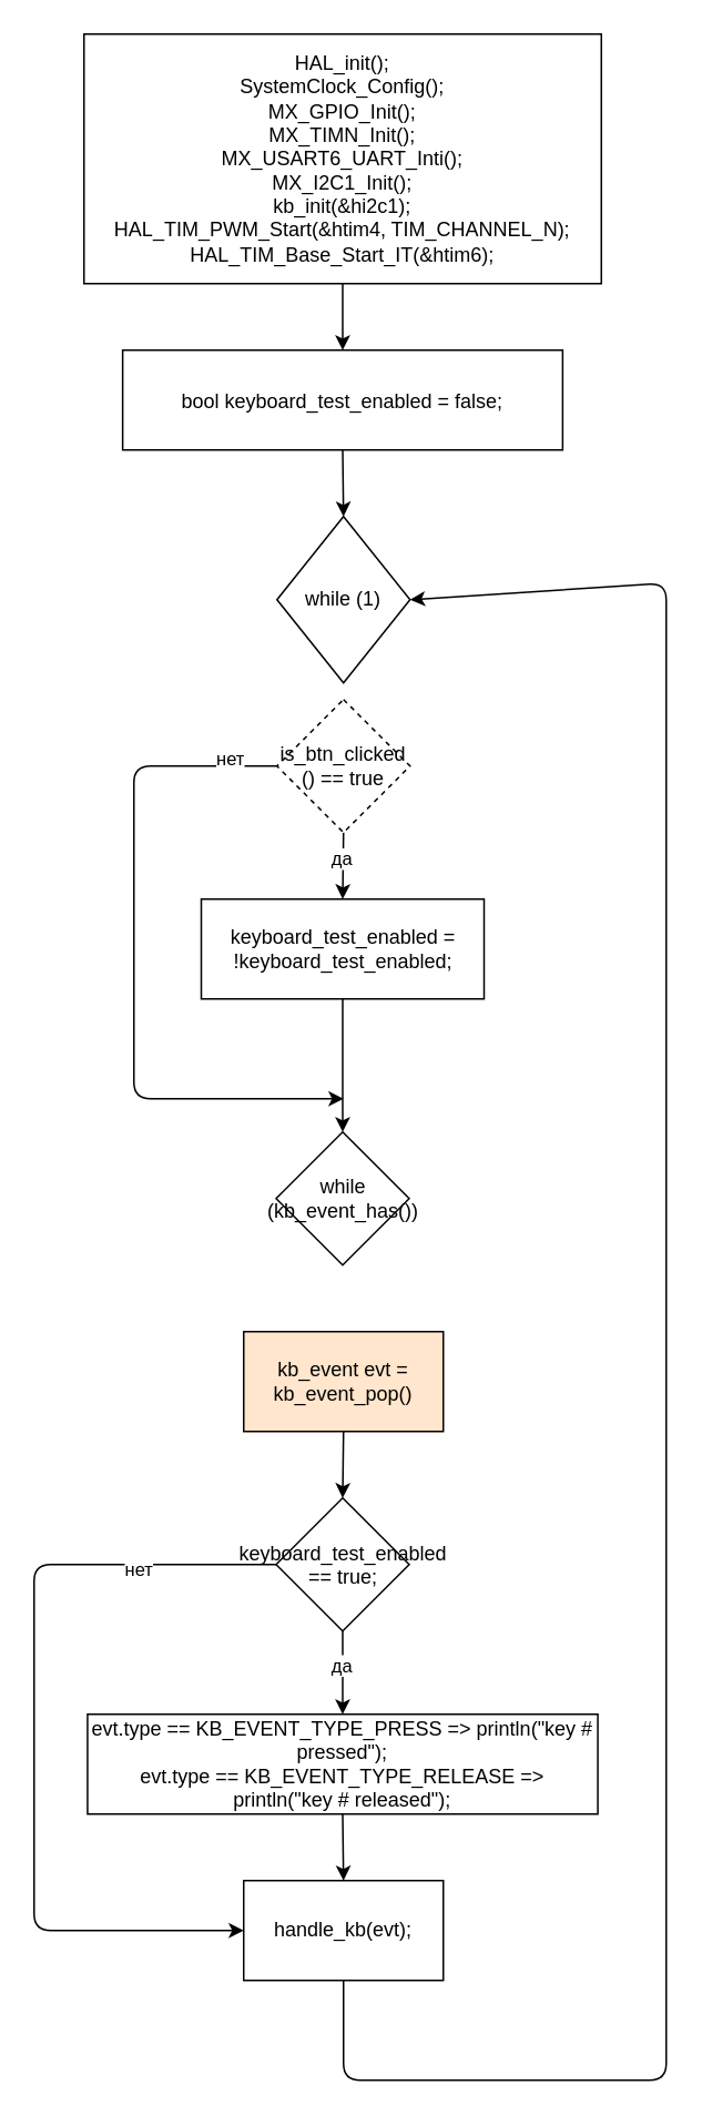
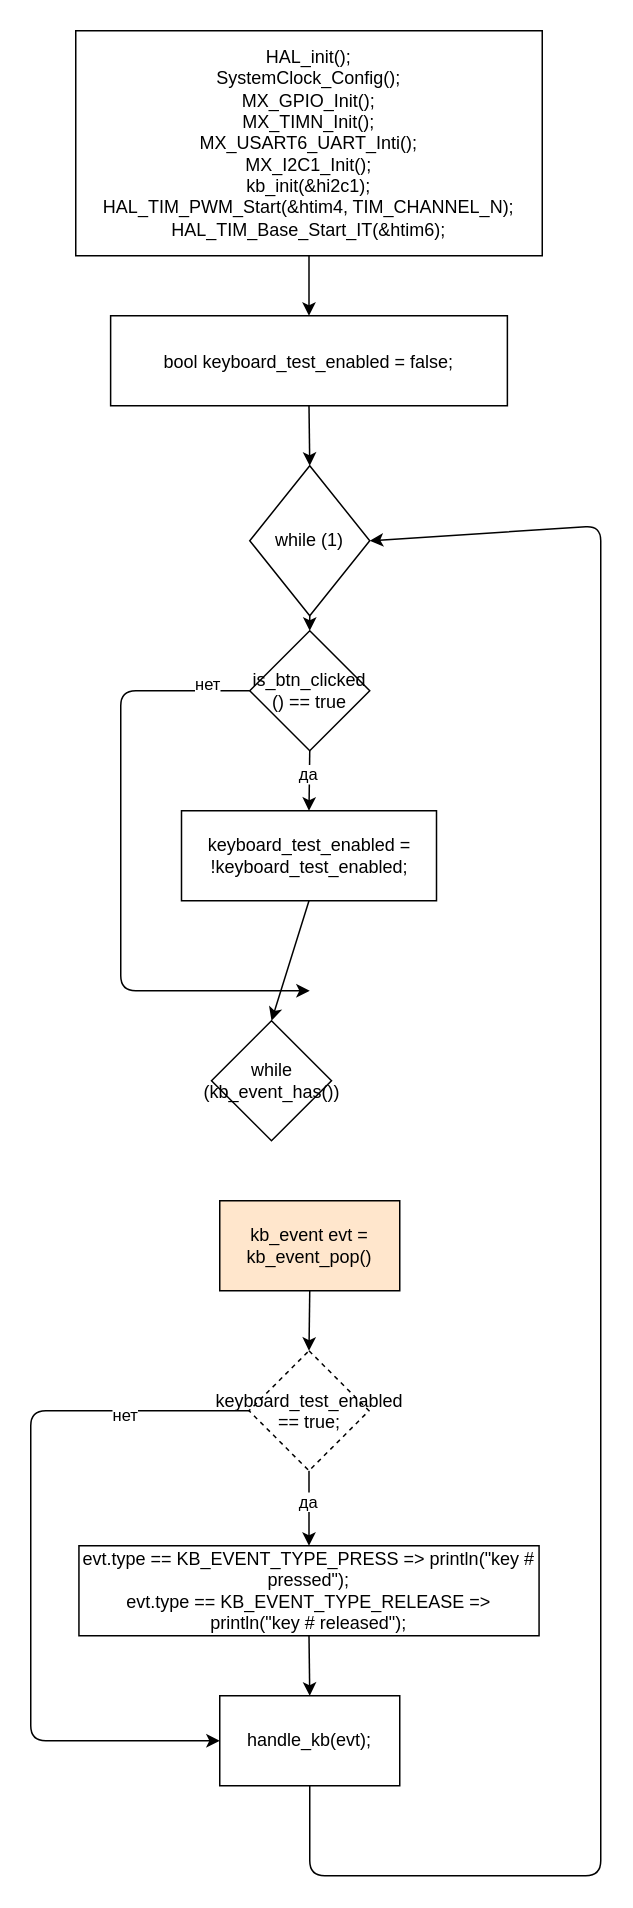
+ <mxCell id="6" style="edgeStyle=none;html=1;exitX=0.5;exitY=1;exitDx=0;exitDy=0;entryX=0.5;entryY=0;entryDx=0;entryDy=0;fontFamily=Helvetica;fontColor=#000000;" parent="1" source="7" target="12" edge="1"><mxGeometry relative="1" as="geometry" /></mxCell>
- <mxCell id="12" value="is_btn_clicked () == true" style="rhombus;whiteSpace=wrap;html=1;fontFamily=Helvetica;fontColor=#000000;dashed=1;" parent="1" vertex="1"><mxGeometry x="166" y="420" width="80" height="80" as="geometry" /></mxCell>
+ <mxCell id="12" value="is_btn_clicked () == true" style="rhombus;whiteSpace=wrap;html=1;fontFamily=Helvetica;fontColor=#000000;" parent="1" vertex="1"><mxGeometry x="166" y="420" width="80" height="80" as="geometry" /></mxCell>
- <mxCell id="15" value="&lt;span&gt;while (kb_event_has())&lt;/span&gt;" style="rhombus;whiteSpace=wrap;html=1;fontFamily=Helvetica;fontColor=#000000;" parent="1" vertex="1"><mxGeometry x="165.5" y="680" width="80" height="80" as="geometry" /></mxCell>
+ <mxCell id="15" value="&lt;span&gt;while (kb_event_has())&lt;/span&gt;" style="rhombus;whiteSpace=wrap;html=1;fontFamily=Helvetica;fontColor=#000000;" parent="1" vertex="1"><mxGeometry x="140.5" y="680" width="80" height="80" as="geometry" /></mxCell>
- <mxCell id="22" value="&lt;p class=&quot;p1&quot; style=&quot;margin: 0px ; font-stretch: normal ; line-height: normal&quot;&gt;keyboard_test_enabled == true;&lt;/p&gt;" style="rhombus;whiteSpace=wrap;html=1;fontFamily=Helvetica;fontColor=#000000;" parent="1" vertex="1"><mxGeometry x="165.5" y="900" width="80" height="80" as="geometry" /></mxCell>
+ <mxCell id="22" value="&lt;p class=&quot;p1&quot; style=&quot;margin: 0px ; font-stretch: normal ; line-height: normal&quot;&gt;keyboard_test_enabled == true;&lt;/p&gt;" style="rhombus;whiteSpace=wrap;html=1;fontFamily=Helvetica;fontColor=#000000;dashed=1;" parent="1" vertex="1"><mxGeometry x="165.5" y="900" width="80" height="80" as="geometry" /></mxCell>
